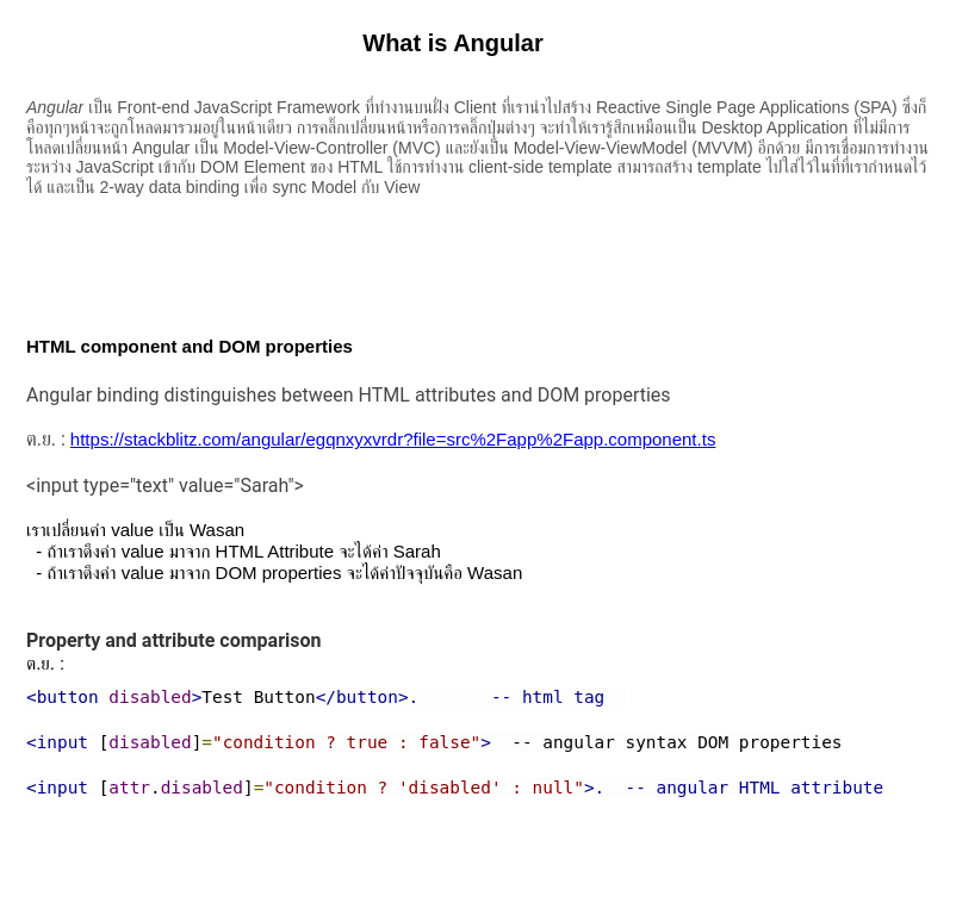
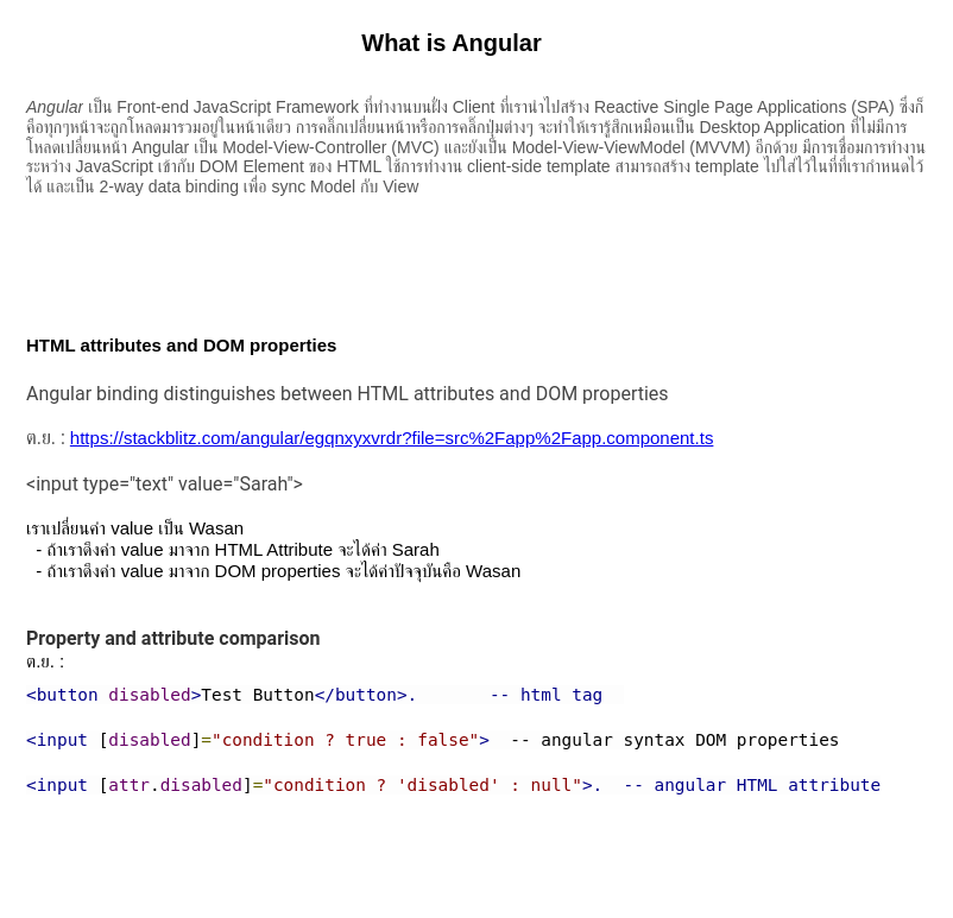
- <mxCell id="5" value="HTML component and DOM properties" style="text;whiteSpace=wrap;fontSize=15;fontStyle=1" vertex="1" parent="4"><mxGeometry width="310" height="40" as="geometry" /></mxCell>
+ <mxCell id="5" value="HTML attributes and DOM properties" style="text;whiteSpace=wrap;fontSize=15;fontStyle=1" vertex="1" parent="4"><mxGeometry width="310" height="40" as="geometry" /></mxCell>
